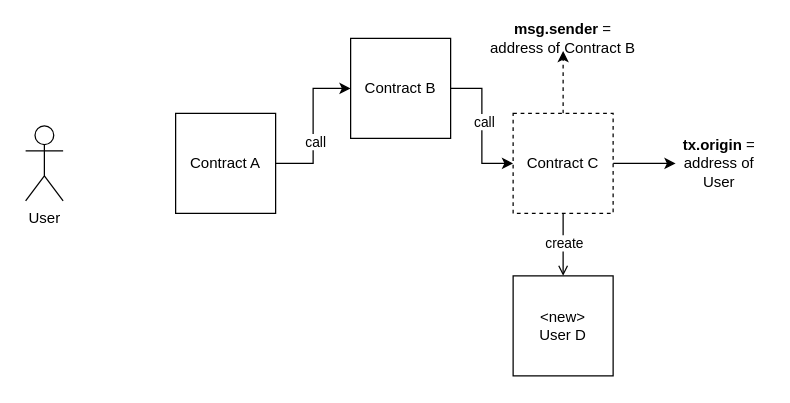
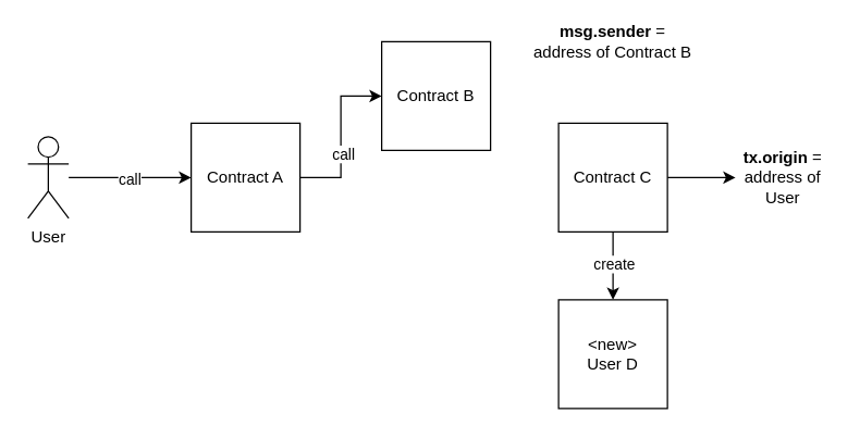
- <mxCell id="13" style="edgeStyle=orthogonalEdgeStyle;rounded=0;orthogonalLoop=1;jettySize=auto;html=1;exitX=0.5;exitY=0;exitDx=0;exitDy=0;entryX=0.5;entryY=1;entryDx=0;entryDy=0;dashed=1;" edge="1" parent="1" source="15" target="17"><mxGeometry relative="1" as="geometry" /></mxCell>
- <mxCell id="8" style="edgeStyle=orthogonalEdgeStyle;rounded=0;orthogonalLoop=1;jettySize=auto;html=1;exitX=1;exitY=0.5;exitDx=0;exitDy=0;" edge="1" parent="1" source="10" target="15"><mxGeometry relative="1" as="geometry" /></mxCell>
- <mxCell id="9" value="call" style="edgeLabel;html=1;align=center;verticalAlign=middle;resizable=0;points=[];" vertex="1" connectable="0" parent="8"><mxGeometry x="-0.08" y="1" relative="1" as="geometry"><mxPoint as="offset" /></mxGeometry></mxCell>
+ <mxCell id="2" value="x" style="edgeStyle=orthogonalEdgeStyle;rounded=0;orthogonalLoop=1;jettySize=auto;html=1;" edge="1" parent="1" source="4" target="7"><mxGeometry relative="1" as="geometry" /></mxCell>
+ <mxCell id="3" value="call" style="edgeLabel;html=1;align=center;verticalAlign=middle;resizable=0;points=[];" vertex="1" connectable="0" parent="2"><mxGeometry x="-0.022" y="-1" relative="1" as="geometry"><mxPoint as="offset" /></mxGeometry></mxCell>
- <mxCell id="15" value="Contract C" style="whiteSpace=wrap;html=1;aspect=fixed;dashed=1;" vertex="1" parent="1"><mxGeometry x="410" y="90" width="80" height="80" as="geometry" /></mxCell>
+ <mxCell id="15" value="Contract C" style="whiteSpace=wrap;html=1;aspect=fixed;" vertex="1" parent="1"><mxGeometry x="410" y="90" width="80" height="80" as="geometry" /></mxCell>
- <mxCell id="11" style="edgeStyle=orthogonalEdgeStyle;rounded=0;orthogonalLoop=1;jettySize=auto;html=1;exitX=0.5;exitY=1;exitDx=0;exitDy=0;endArrow=open;" edge="1" parent="1" source="15" target="16"><mxGeometry relative="1" as="geometry" /></mxCell>
+ <mxCell id="11" style="edgeStyle=orthogonalEdgeStyle;rounded=0;orthogonalLoop=1;jettySize=auto;html=1;exitX=0.5;exitY=1;exitDx=0;exitDy=0;" edge="1" parent="1" source="15" target="16"><mxGeometry relative="1" as="geometry" /></mxCell>
